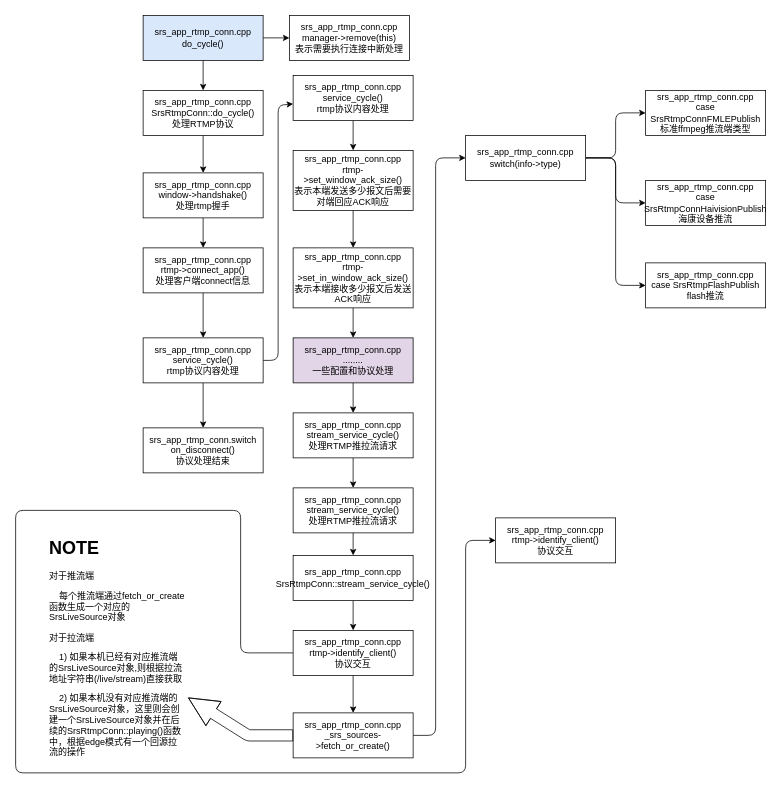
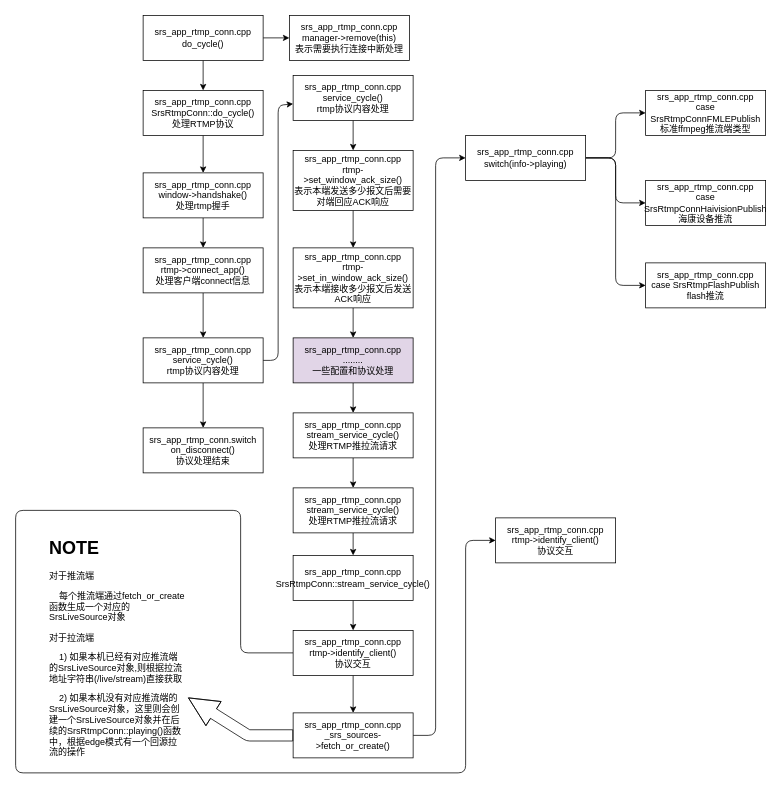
- <mxCell id="4" value="srs_app_rtmp_conn.cpp&lt;br&gt;do_cycle()" style="rounded=0;whiteSpace=wrap;html=1;fillColor=#dae8fc;" parent="1" vertex="1"><mxGeometry x="190" y="20" width="160" height="60" as="geometry" /></mxCell>
+ <mxCell id="4" value="srs_app_rtmp_conn.cpp&lt;br&gt;do_cycle()" style="rounded=0;whiteSpace=wrap;html=1;" parent="1" vertex="1"><mxGeometry x="190" y="20" width="160" height="60" as="geometry" /></mxCell>
- <mxCell id="40" value="srs_app_rtmp_conn.cpp&lt;br&gt;switch(info-&amp;gt;type)" style="rounded=0;whiteSpace=wrap;html=1;" vertex="1" parent="1"><mxGeometry x="620" y="180" width="160" height="60" as="geometry" /></mxCell>
+ <mxCell id="40" value="srs_app_rtmp_conn.cpp&lt;br&gt;switch(info-&amp;gt;playing)" style="rounded=0;whiteSpace=wrap;html=1;" vertex="1" parent="1"><mxGeometry x="620" y="180" width="160" height="60" as="geometry" /></mxCell>
